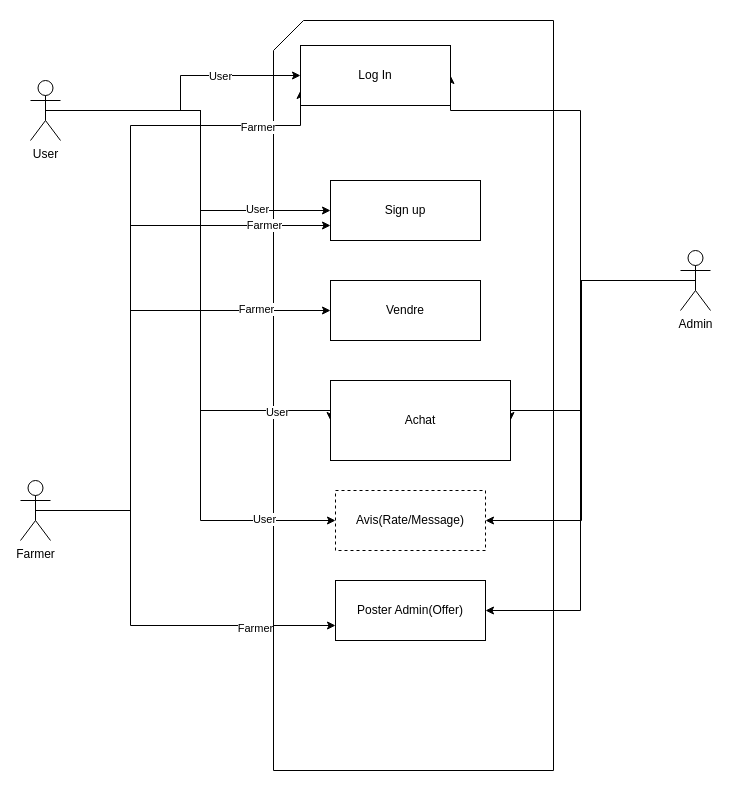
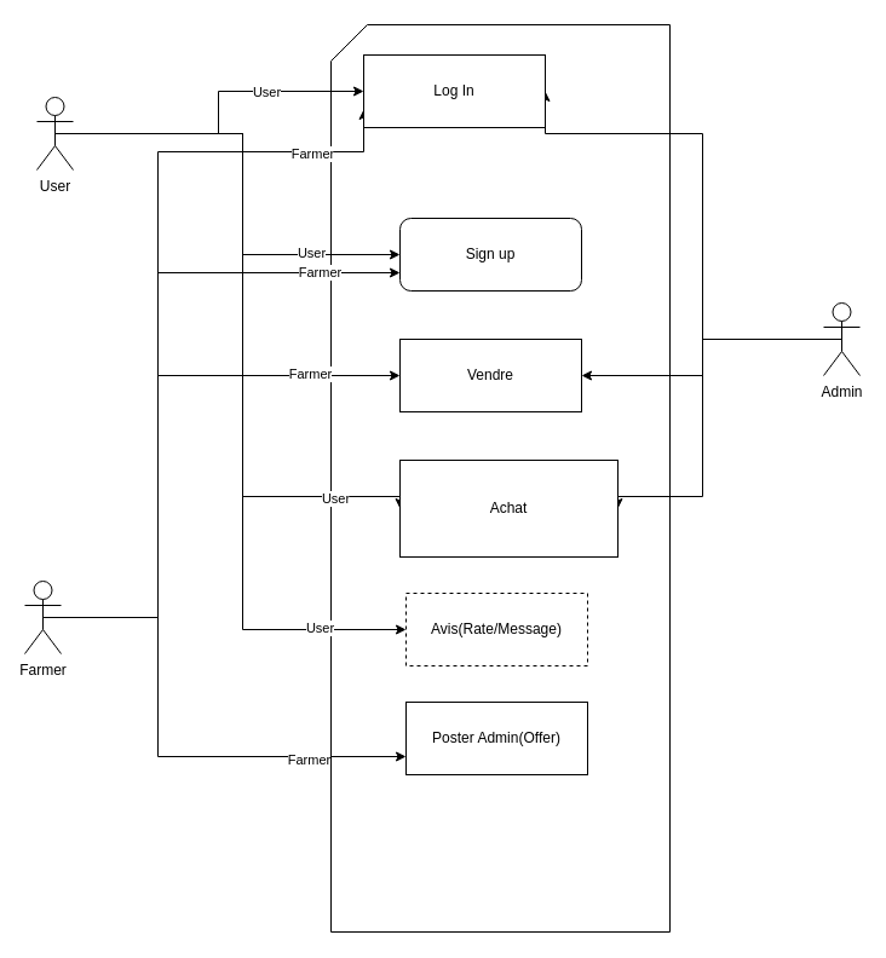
- <mxCell id="21" value="Sign up" style="rounded=0;whiteSpace=wrap;html=1;" vertex="1" parent="1"><mxGeometry x="330" y="180" width="150" height="60" as="geometry" /></mxCell>
+ <mxCell id="21" value="Sign up" style="whiteSpace=wrap;html=1;rounded=1;" vertex="1" parent="1"><mxGeometry x="330" y="180" width="150" height="60" as="geometry" /></mxCell>
+ <mxCell id="23" style="edgeStyle=orthogonalEdgeStyle;rounded=0;orthogonalLoop=1;jettySize=auto;html=1;exitX=0.5;exitY=0.5;exitDx=0;exitDy=0;exitPerimeter=0;" edge="1" parent="1" source="27" target="28"><mxGeometry relative="1" as="geometry" /></mxCell>
- <mxCell id="26" style="edgeStyle=orthogonalEdgeStyle;rounded=0;orthogonalLoop=1;jettySize=auto;html=1;exitX=0.5;exitY=0.5;exitDx=0;exitDy=0;exitPerimeter=0;entryX=1;entryY=0.5;entryDx=0;entryDy=0;" edge="1" parent="1" source="27" target="30"><mxGeometry relative="1" as="geometry"><mxPoint x="580" y="640" as="targetPoint" /><Array as="points"><mxPoint x="581" y="280" /><mxPoint x="581" y="520" /></Array></mxGeometry></mxCell>
- <mxCell id="24" style="edgeStyle=orthogonalEdgeStyle;rounded=0;orthogonalLoop=1;jettySize=auto;html=1;exitX=0.5;exitY=0.5;exitDx=0;exitDy=0;exitPerimeter=0;entryX=1;entryY=0.5;entryDx=0;entryDy=0;" edge="1" parent="1" source="27" target="32"><mxGeometry relative="1" as="geometry"><Array as="points"><mxPoint x="580" y="280" /><mxPoint x="580" y="610" /></Array></mxGeometry></mxCell>
